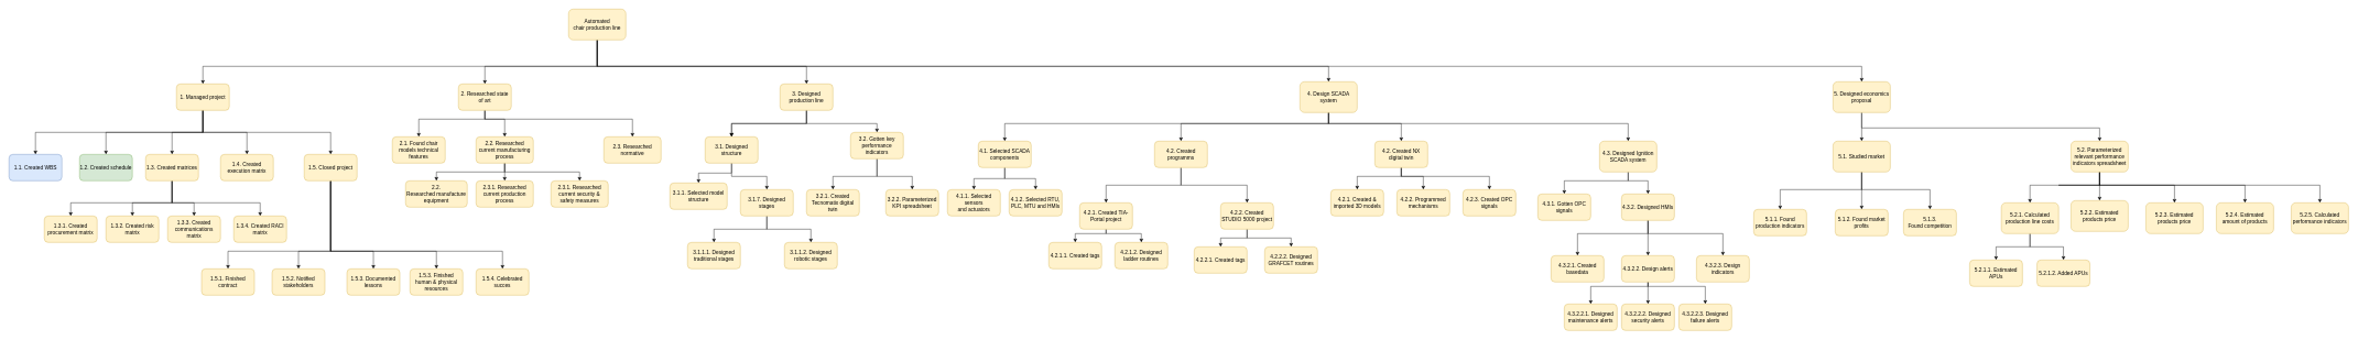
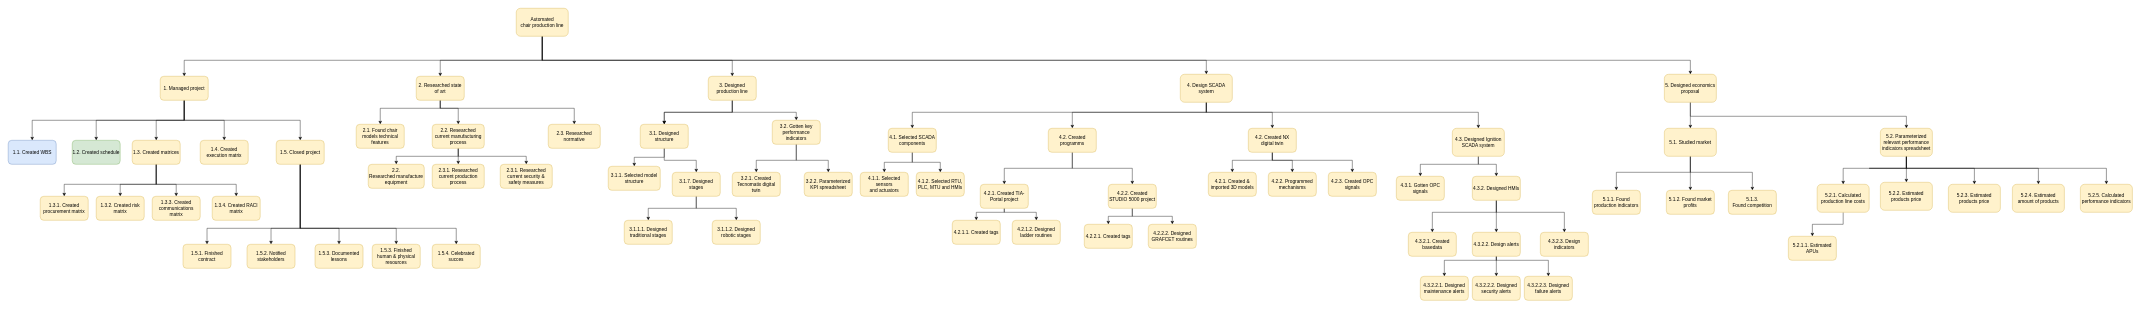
- <mxCell id="111" style="edgeStyle=orthogonalEdgeStyle;rounded=0;orthogonalLoop=1;jettySize=auto;html=1;entryX=0.5;entryY=0;entryDx=0;entryDy=0;" edge="1" parent="1" source="112" target="125"><mxGeometry relative="1" as="geometry"><Array as="points"><mxPoint x="4607" y="560" /><mxPoint x="4683" y="560" /></Array></mxGeometry></mxCell>
- <mxCell id="125" value="5.2.1.2. Added APUs" style="whiteSpace=wrap;html=1;rounded=1;fillColor=#fff2cc;strokeColor=#d6b656;" vertex="1" parent="1"><mxGeometry x="4623" y="590" width="120" height="60" as="geometry" /></mxCell>
